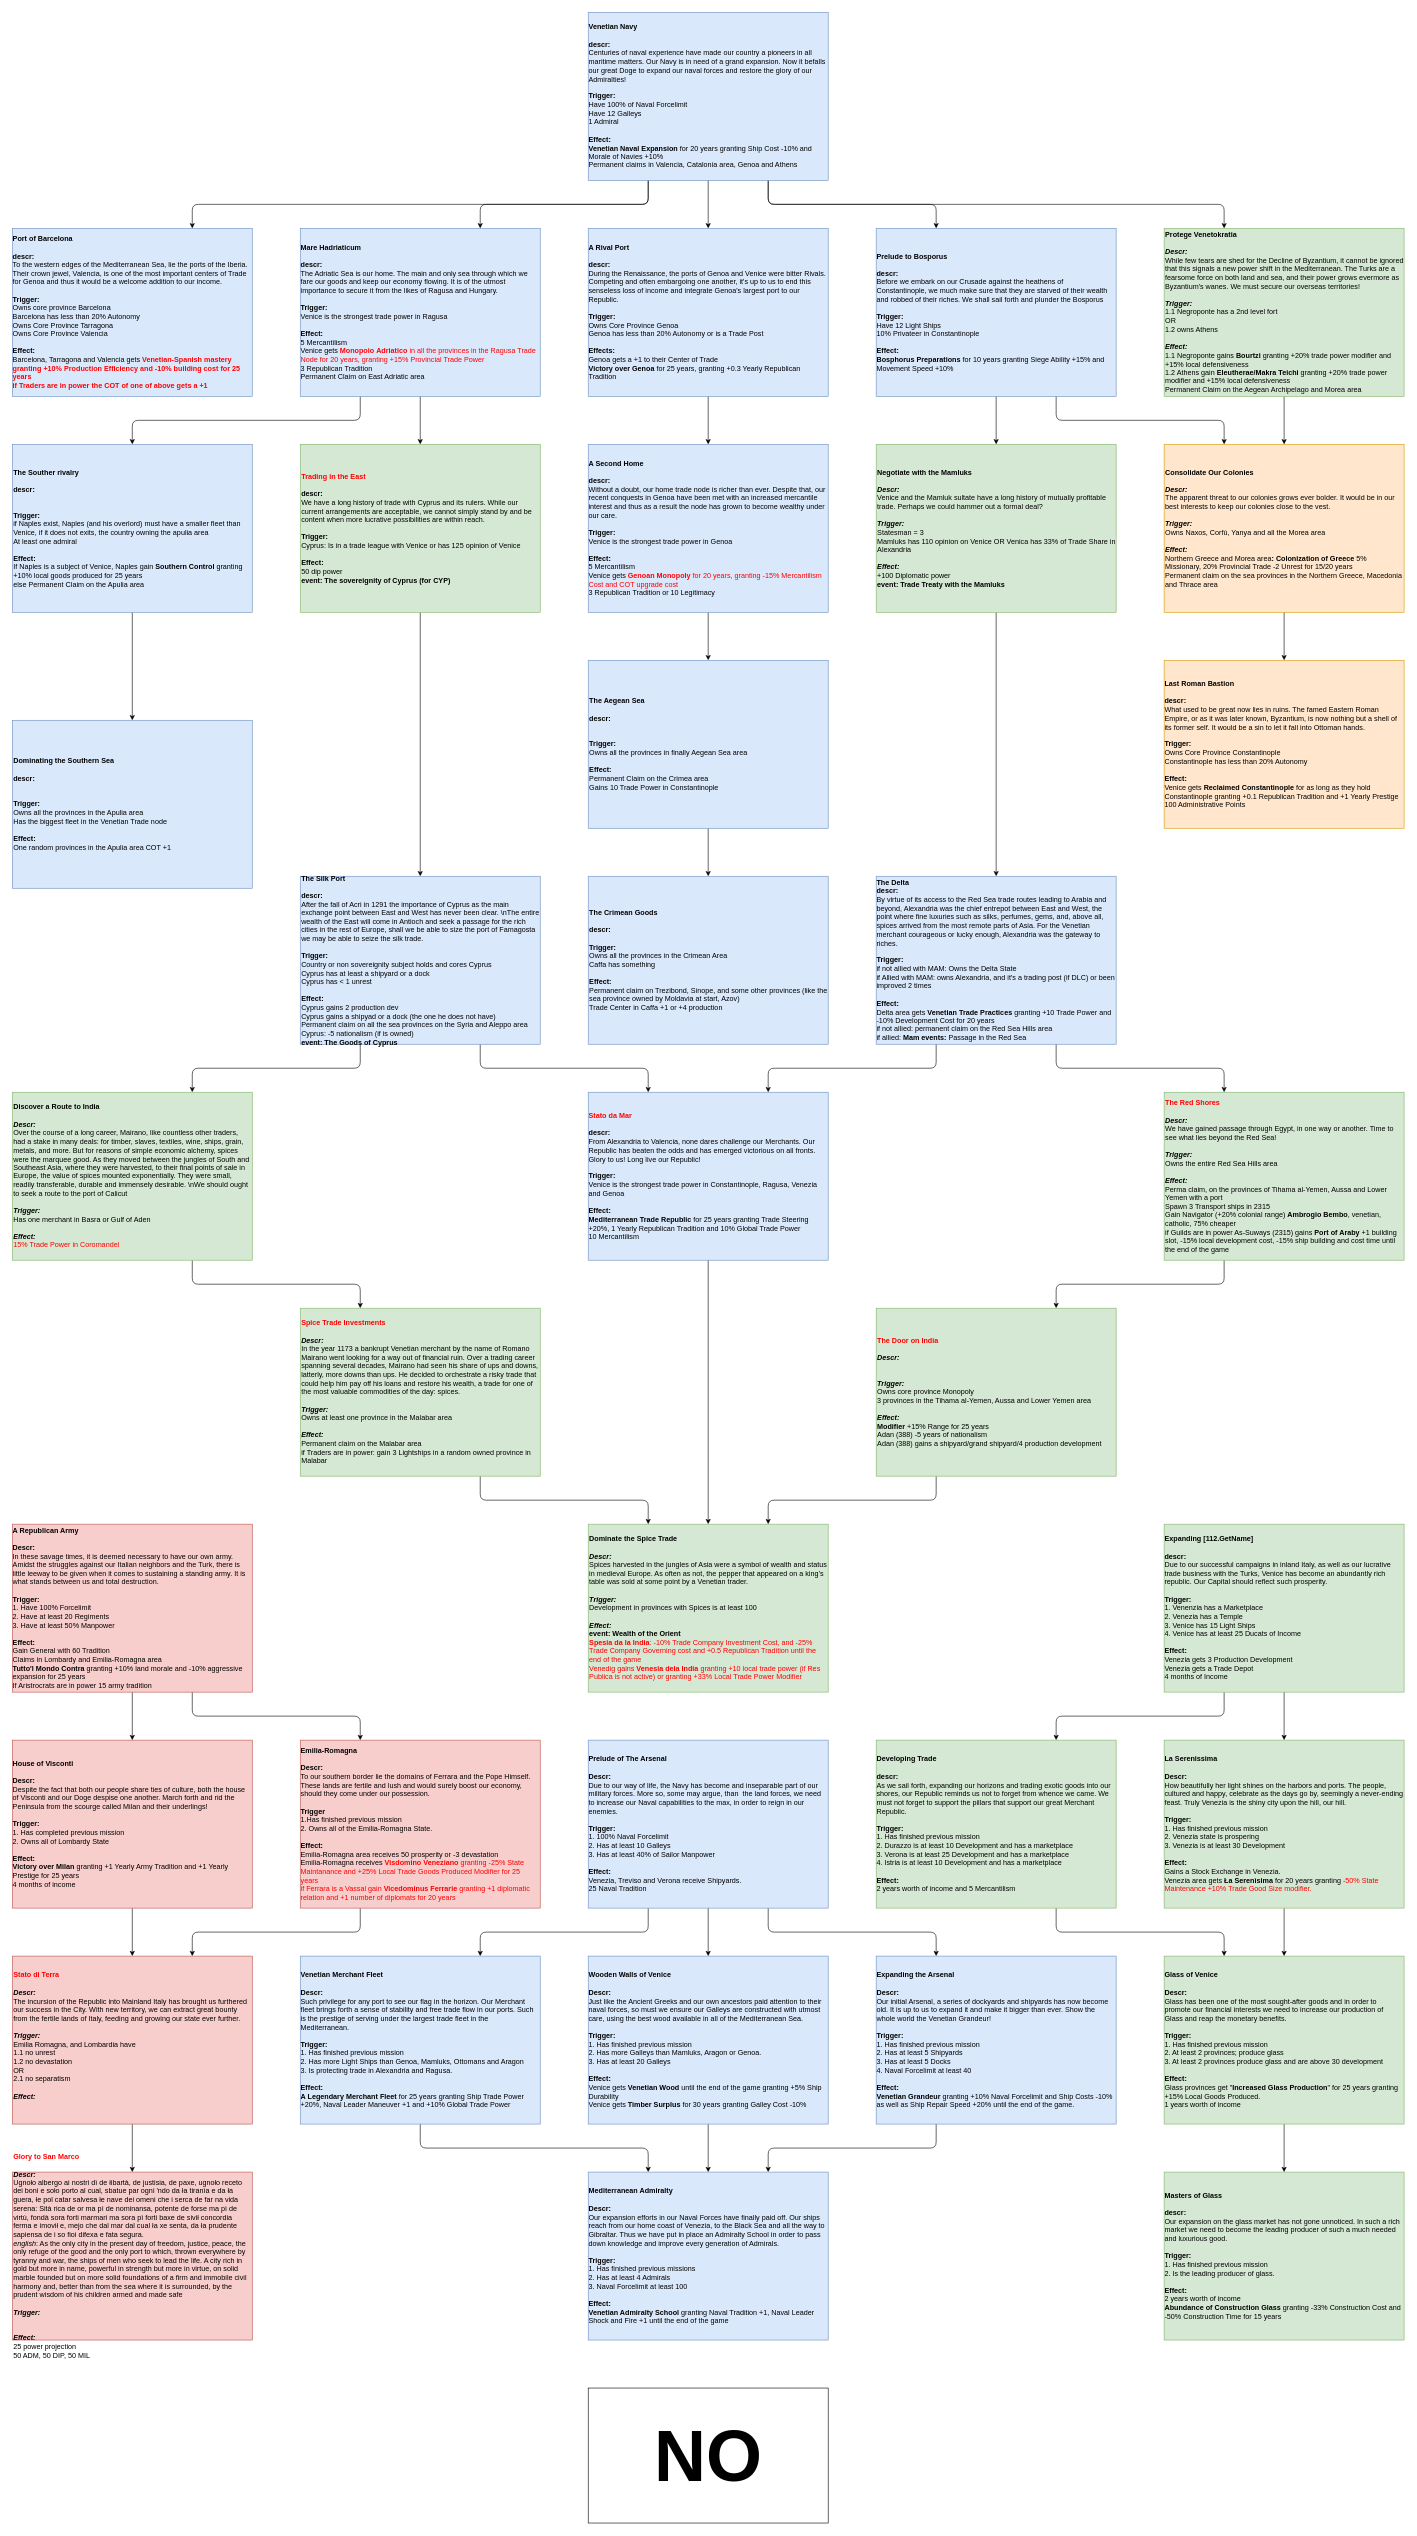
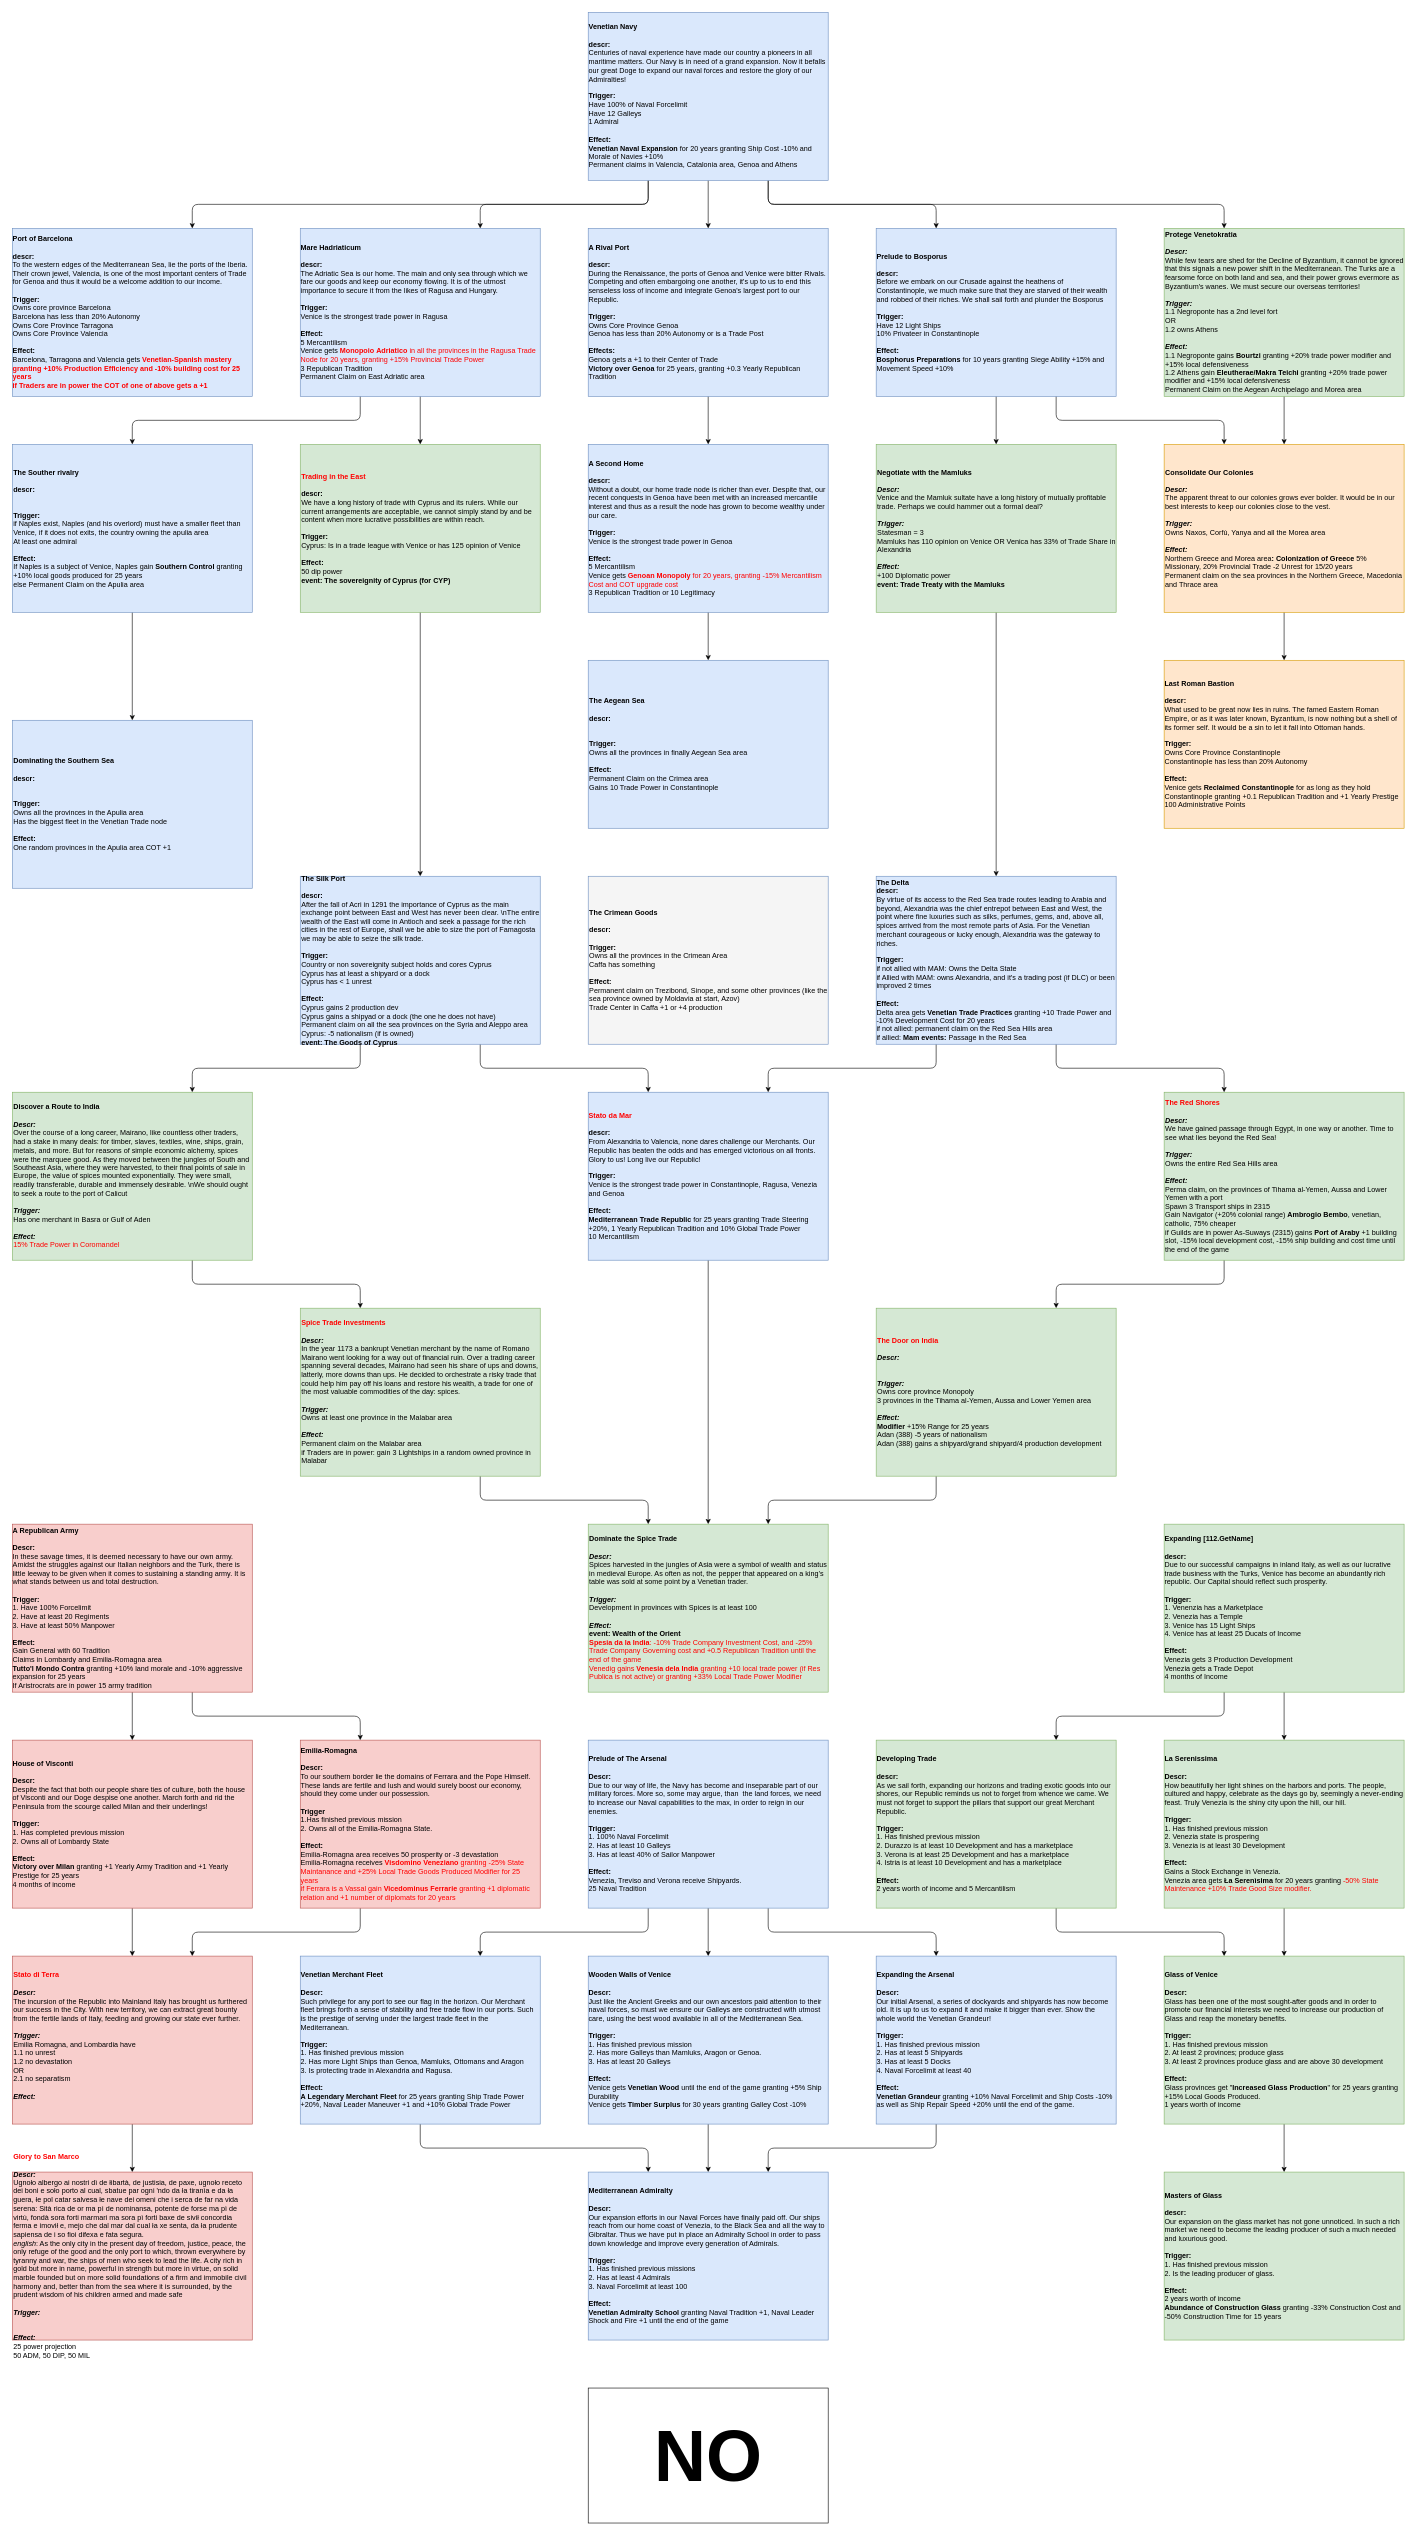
- <mxCell id="81" style="edgeStyle=orthogonalEdgeStyle;rounded=1;orthogonalLoop=1;jettySize=auto;html=1;exitX=0.5;exitY=1;exitDx=0;exitDy=0;" parent="1" source="82" target="20" edge="1"><mxGeometry relative="1" as="geometry" /></mxCell>
- <mxCell id="20" value="&lt;div style=&quot;font-size: 12px&quot;&gt;&lt;span style=&quot;font-size: 12px&quot;&gt;&lt;b&gt;The Crimean Goods&lt;/b&gt;&lt;/span&gt;&lt;/div&gt;&lt;div style=&quot;font-size: 12px&quot;&gt;&lt;span style=&quot;font-size: 12px&quot;&gt;&lt;br&gt;&lt;/span&gt;&lt;/div&gt;&lt;div style=&quot;font-size: 12px&quot;&gt;&lt;span style=&quot;font-size: 12px&quot;&gt;&lt;b&gt;descr:&lt;/b&gt;&lt;/span&gt;&lt;/div&gt;&lt;div style=&quot;font-size: 12px&quot;&gt;&lt;br&gt;&lt;/div&gt;&lt;div style=&quot;font-size: 12px&quot;&gt;&lt;span style=&quot;font-size: 12px&quot;&gt;&lt;b&gt;Trigger:&lt;/b&gt;&lt;/span&gt;&lt;/div&gt;&lt;div style=&quot;font-size: 12px&quot;&gt;&lt;span&gt;Owns all the provinces in the Crimean Area&lt;/span&gt;&lt;br&gt;&lt;/div&gt;&lt;div style=&quot;font-size: 12px&quot;&gt;Caffa has something&lt;/div&gt;&lt;div style=&quot;font-size: 12px&quot;&gt;&lt;br style=&quot;font-size: 12px&quot;&gt;&lt;/div&gt;&lt;div style=&quot;font-size: 12px&quot;&gt;&lt;b&gt;Effect:&lt;/b&gt;&lt;/div&gt;&lt;div style=&quot;font-size: 12px&quot;&gt;Permanent claim on Trezibond, Sinope, and some ot&lt;span&gt;her provinces (like the sea province owned by Moldavia at start, Azov)&lt;/span&gt;&lt;/div&gt;&lt;div style=&quot;font-size: 12px&quot;&gt;&lt;div&gt;Trade Center in Caffa +1 or +4 production&lt;/div&gt;&lt;/div&gt;" style="rounded=0;whiteSpace=wrap;html=1;fillColor=#dae8fc;strokeColor=#6c8ebf;fontSize=12;align=left;" parent="1" vertex="1"><mxGeometry x="980" y="1460" width="400" height="280" as="geometry" /></mxCell>
+ <mxCell id="20" value="&lt;div style=&quot;font-size: 12px&quot;&gt;&lt;span style=&quot;font-size: 12px&quot;&gt;&lt;b&gt;The Crimean Goods&lt;/b&gt;&lt;/span&gt;&lt;/div&gt;&lt;div style=&quot;font-size: 12px&quot;&gt;&lt;span style=&quot;font-size: 12px&quot;&gt;&lt;br&gt;&lt;/span&gt;&lt;/div&gt;&lt;div style=&quot;font-size: 12px&quot;&gt;&lt;span style=&quot;font-size: 12px&quot;&gt;&lt;b&gt;descr:&lt;/b&gt;&lt;/span&gt;&lt;/div&gt;&lt;div style=&quot;font-size: 12px&quot;&gt;&lt;br&gt;&lt;/div&gt;&lt;div style=&quot;font-size: 12px&quot;&gt;&lt;span style=&quot;font-size: 12px&quot;&gt;&lt;b&gt;Trigger:&lt;/b&gt;&lt;/span&gt;&lt;/div&gt;&lt;div style=&quot;font-size: 12px&quot;&gt;&lt;span&gt;Owns all the provinces in the Crimean Area&lt;/span&gt;&lt;br&gt;&lt;/div&gt;&lt;div style=&quot;font-size: 12px&quot;&gt;Caffa has something&lt;/div&gt;&lt;div style=&quot;font-size: 12px&quot;&gt;&lt;br style=&quot;font-size: 12px&quot;&gt;&lt;/div&gt;&lt;div style=&quot;font-size: 12px&quot;&gt;&lt;b&gt;Effect:&lt;/b&gt;&lt;/div&gt;&lt;div style=&quot;font-size: 12px&quot;&gt;Permanent claim on Trezibond, Sinope, and some ot&lt;span&gt;her provinces (like the sea province owned by Moldavia at start, Azov)&lt;/span&gt;&lt;/div&gt;&lt;div style=&quot;font-size: 12px&quot;&gt;&lt;div&gt;Trade Center in Caffa +1 or +4 production&lt;/div&gt;&lt;/div&gt;" style="rounded=0;whiteSpace=wrap;html=1;fillColor=#f5f5f5;strokeColor=#6c8ebf;fontSize=12;align=left;" parent="1" vertex="1"><mxGeometry x="980" y="1460" width="400" height="280" as="geometry" /></mxCell>
